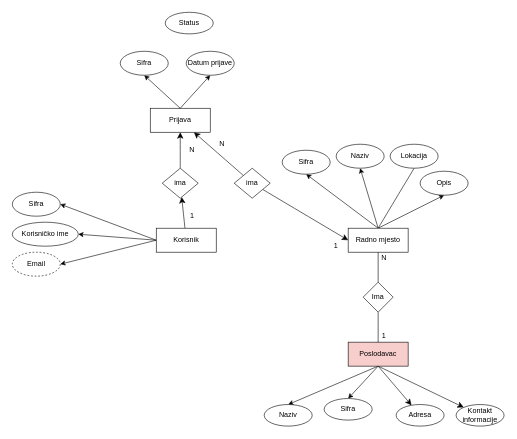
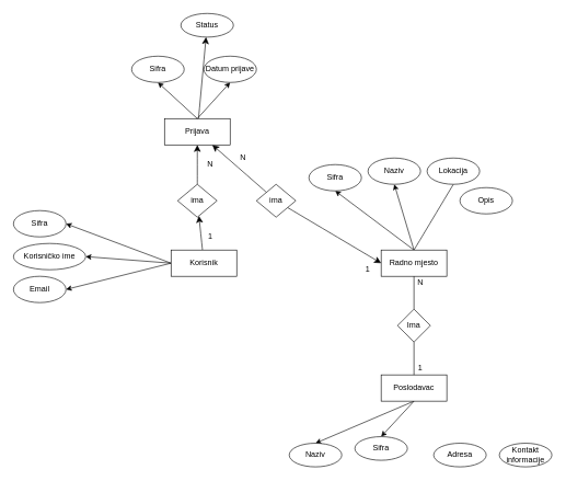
+ <mxCell id="33" style="edgeStyle=none;curved=1;rounded=0;orthogonalLoop=1;jettySize=auto;html=1;fontSize=12;startSize=8;endSize=8;" edge="1" parent="1" source="34" target="42"><mxGeometry relative="1" as="geometry" /></mxCell>
- <mxCell id="15" style="edgeStyle=none;rounded=0;orthogonalLoop=1;jettySize=auto;html=1;exitX=0.5;exitY=0;exitDx=0;exitDy=0;entryX=0.5;entryY=1;entryDx=0;entryDy=0;" parent="1" source="17" target="32" edge="1"><mxGeometry relative="1" as="geometry" /></mxCell>
- <mxCell id="9" value="Email" style="ellipse;whiteSpace=wrap;html=1;dashed=1;" parent="1" vertex="1"><mxGeometry x="20" y="420" width="80" height="40" as="geometry" /></mxCell>
+ <mxCell id="9" value="Email" style="ellipse;whiteSpace=wrap;html=1;" parent="1" vertex="1"><mxGeometry x="20" y="420" width="80" height="40" as="geometry" /></mxCell>
- <mxCell id="22" value="Poslodavac" style="rounded=0;whiteSpace=wrap;html=1;fillColor=#f8cecc;" parent="1" vertex="1"><mxGeometry x="580" y="570" width="100" height="40" as="geometry" /></mxCell>
+ <mxCell id="22" value="Poslodavac" style="rounded=0;whiteSpace=wrap;html=1;" parent="1" vertex="1"><mxGeometry x="580" y="570" width="100" height="40" as="geometry" /></mxCell>
- <mxCell id="20" style="edgeStyle=none;curved=1;rounded=0;orthogonalLoop=1;jettySize=auto;html=1;fontSize=12;startSize=8;endSize=8;exitX=0.5;exitY=1;exitDx=0;exitDy=0;" edge="1" parent="1" source="22" target="40"><mxGeometry relative="1" as="geometry" /></mxCell>
- <mxCell id="21" style="edgeStyle=none;curved=1;rounded=0;orthogonalLoop=1;jettySize=auto;html=1;exitX=0.5;exitY=1;exitDx=0;exitDy=0;fontSize=12;startSize=8;endSize=8;" edge="1" parent="1" source="22" target="41"><mxGeometry relative="1" as="geometry" /></mxCell>
